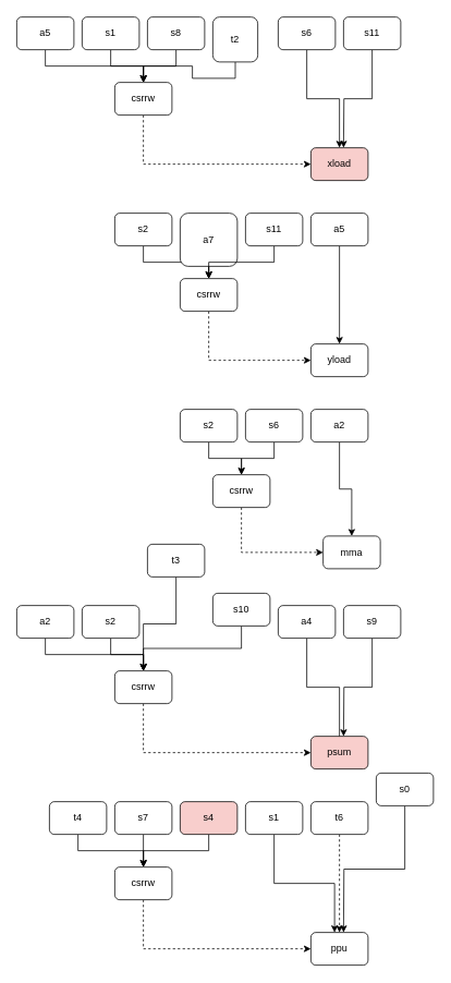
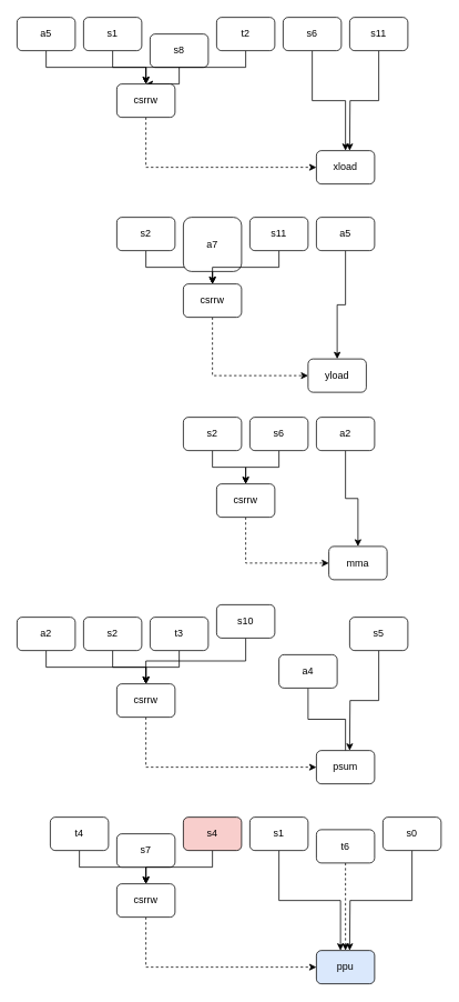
- <mxCell id="7" value="s8" style="rounded=1;whiteSpace=wrap;html=1;fontSize=12;glass=0;strokeWidth=1;shadow=0;" vertex="1" parent="1"><mxGeometry x="180" y="20" width="70" height="40" as="geometry" /></mxCell>
+ <mxCell id="7" value="s8" style="rounded=1;whiteSpace=wrap;html=1;fontSize=12;glass=0;strokeWidth=1;shadow=0;" vertex="1" parent="1"><mxGeometry x="180" y="40" width="70" height="40" as="geometry" /></mxCell>
- <mxCell id="9" value="t2" style="rounded=1;whiteSpace=wrap;html=1;fontSize=12;glass=0;strokeWidth=1;shadow=0;" vertex="1" parent="1"><mxGeometry x="260" y="20" width="55" height="55" as="geometry" /></mxCell>
+ <mxCell id="9" value="t2" style="rounded=1;whiteSpace=wrap;html=1;fontSize=12;glass=0;strokeWidth=1;shadow=0;" vertex="1" parent="1"><mxGeometry x="260" y="20" width="70" height="40" as="geometry" /></mxCell>
- <mxCell id="16" value="xload" style="rounded=1;whiteSpace=wrap;html=1;fontSize=12;glass=0;strokeWidth=1;shadow=0;fillColor=#f8cecc;" vertex="1" parent="1"><mxGeometry x="380" y="180" width="70" height="40" as="geometry" /></mxCell>
+ <mxCell id="16" value="xload" style="rounded=1;whiteSpace=wrap;html=1;fontSize=12;glass=0;strokeWidth=1;shadow=0;" vertex="1" parent="1"><mxGeometry x="380" y="180" width="70" height="40" as="geometry" /></mxCell>
- <mxCell id="27" value="yload" style="rounded=1;whiteSpace=wrap;html=1;fontSize=12;glass=0;strokeWidth=1;shadow=0;" vertex="1" parent="1"><mxGeometry x="380" y="420" width="70" height="40" as="geometry" /></mxCell>
+ <mxCell id="27" value="yload" style="rounded=1;whiteSpace=wrap;html=1;fontSize=12;glass=0;strokeWidth=1;shadow=0;" vertex="1" parent="1"><mxGeometry x="370" y="430" width="70" height="40" as="geometry" /></mxCell>
- <mxCell id="42" value="t3" style="rounded=1;whiteSpace=wrap;html=1;fontSize=12;glass=0;strokeWidth=1;shadow=0;" vertex="1" parent="1"><mxGeometry x="180" y="665" width="70" height="40" as="geometry" /></mxCell>
+ <mxCell id="42" value="t3" style="rounded=1;whiteSpace=wrap;html=1;fontSize=12;glass=0;strokeWidth=1;shadow=0;" vertex="1" parent="1"><mxGeometry x="180" y="740" width="70" height="40" as="geometry" /></mxCell>
- <mxCell id="46" value="a4" style="rounded=1;whiteSpace=wrap;html=1;fontSize=12;glass=0;strokeWidth=1;shadow=0;" vertex="1" parent="1"><mxGeometry x="340" y="740" width="70" height="40" as="geometry" /></mxCell>
+ <mxCell id="46" value="a4" style="rounded=1;whiteSpace=wrap;html=1;fontSize=12;glass=0;strokeWidth=1;shadow=0;" vertex="1" parent="1"><mxGeometry x="335" y="785" width="70" height="40" as="geometry" /></mxCell>
- <mxCell id="48" value="s9" style="rounded=1;whiteSpace=wrap;html=1;fontSize=12;glass=0;strokeWidth=1;shadow=0;" vertex="1" parent="1"><mxGeometry x="420" y="740" width="70" height="40" as="geometry" /></mxCell>
+ <mxCell id="48" value="s5" style="rounded=1;whiteSpace=wrap;html=1;fontSize=12;glass=0;strokeWidth=1;shadow=0;" vertex="1" parent="1"><mxGeometry x="420" y="740" width="70" height="40" as="geometry" /></mxCell>
- <mxCell id="51" value="psum" style="rounded=1;whiteSpace=wrap;html=1;fontSize=12;glass=0;strokeWidth=1;shadow=0;fillColor=#f8cecc;" vertex="1" parent="1"><mxGeometry x="380" y="900" width="70" height="40" as="geometry" /></mxCell>
+ <mxCell id="51" value="psum" style="rounded=1;whiteSpace=wrap;html=1;fontSize=12;glass=0;strokeWidth=1;shadow=0;" vertex="1" parent="1"><mxGeometry x="380" y="900" width="70" height="40" as="geometry" /></mxCell>
- <mxCell id="63" value="s0" style="rounded=1;whiteSpace=wrap;html=1;fontSize=12;glass=0;strokeWidth=1;shadow=0;" vertex="1" parent="1"><mxGeometry x="460" y="945" width="70" height="40" as="geometry" /></mxCell>
+ <mxCell id="63" value="s0" style="rounded=1;whiteSpace=wrap;html=1;fontSize=12;glass=0;strokeWidth=1;shadow=0;" vertex="1" parent="1"><mxGeometry x="460" y="980" width="70" height="40" as="geometry" /></mxCell>
- <mxCell id="55" value="s7" style="rounded=1;whiteSpace=wrap;html=1;fontSize=12;glass=0;strokeWidth=1;shadow=0;" vertex="1" parent="1"><mxGeometry x="140" y="980" width="70" height="40" as="geometry" /></mxCell>
+ <mxCell id="55" value="s7" style="rounded=1;whiteSpace=wrap;html=1;fontSize=12;glass=0;strokeWidth=1;shadow=0;" vertex="1" parent="1"><mxGeometry x="140" y="1000" width="70" height="40" as="geometry" /></mxCell>
- <mxCell id="61" value="t6" style="rounded=1;whiteSpace=wrap;html=1;fontSize=12;glass=0;strokeWidth=1;shadow=0;" vertex="1" parent="1"><mxGeometry x="380" y="980" width="70" height="40" as="geometry" /></mxCell>
+ <mxCell id="61" value="t6" style="rounded=1;whiteSpace=wrap;html=1;fontSize=12;glass=0;strokeWidth=1;shadow=0;" vertex="1" parent="1"><mxGeometry x="380" y="995" width="70" height="40" as="geometry" /></mxCell>
- <mxCell id="66" value="ppu" style="rounded=1;whiteSpace=wrap;html=1;fontSize=12;glass=0;strokeWidth=1;shadow=0;" vertex="1" parent="1"><mxGeometry x="380" y="1140" width="70" height="40" as="geometry" /></mxCell>
+ <mxCell id="66" value="ppu" style="rounded=1;whiteSpace=wrap;html=1;fontSize=12;glass=0;strokeWidth=1;shadow=0;fillColor=#dae8fc;" vertex="1" parent="1"><mxGeometry x="380" y="1140" width="70" height="40" as="geometry" /></mxCell>
